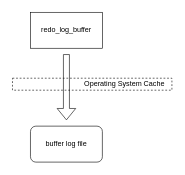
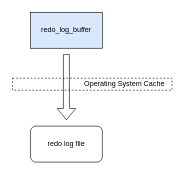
- <mxCell id="2" value="redo_log_buffer" style="rounded=0;whiteSpace=wrap;html=1;" vertex="1" parent="1"><mxGeometry x="50" y="20" width="120" height="60" as="geometry" /></mxCell>
+ <mxCell id="2" value="redo_log_buffer" style="rounded=0;whiteSpace=wrap;html=1;fillColor=#dae8fc;" vertex="1" parent="1"><mxGeometry x="50" y="20" width="120" height="60" as="geometry" /></mxCell>
- <mxCell id="4" value="buffer log file" style="rounded=1;whiteSpace=wrap;html=1;" vertex="1" parent="1"><mxGeometry x="50" y="210" width="120" height="60" as="geometry" /></mxCell>
+ <mxCell id="4" value="redo log file" style="rounded=1;whiteSpace=wrap;html=1;" vertex="1" parent="1"><mxGeometry x="50" y="210" width="120" height="60" as="geometry" /></mxCell>
